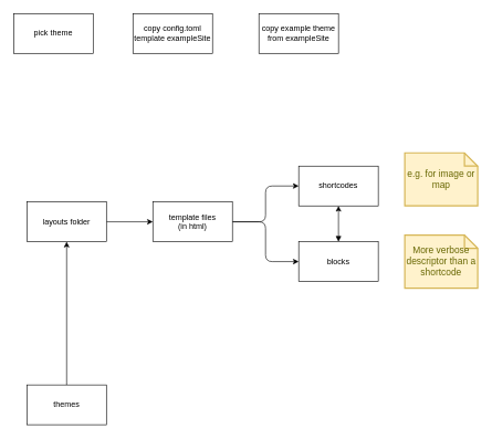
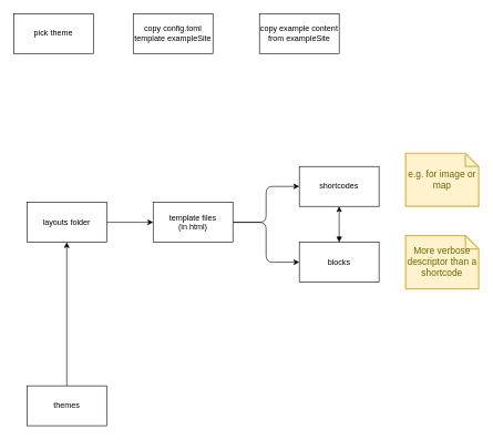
- <mxCell id="16" value="copy example theme from exampleSite" style="rounded=0;whiteSpace=wrap;html=1;" vertex="1" parent="1"><mxGeometry x="390" width="120" height="60" as="geometry" y="20" /></mxCell>
+ <mxCell id="16" value="copy example content from exampleSite" style="rounded=0;whiteSpace=wrap;html=1;" vertex="1" parent="1"><mxGeometry x="390" width="120" height="60" as="geometry" y="20" /></mxCell>
